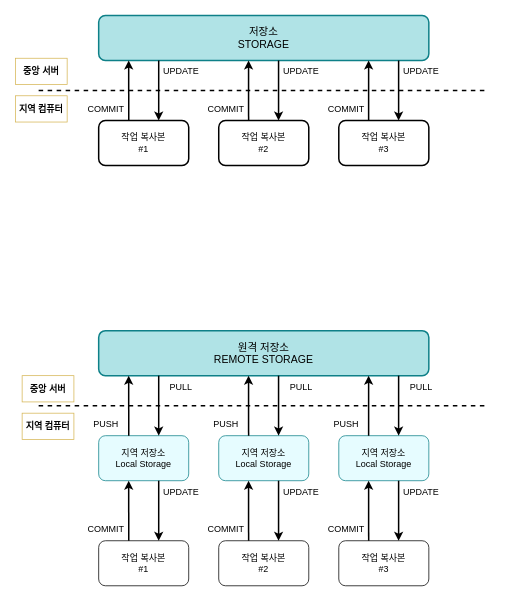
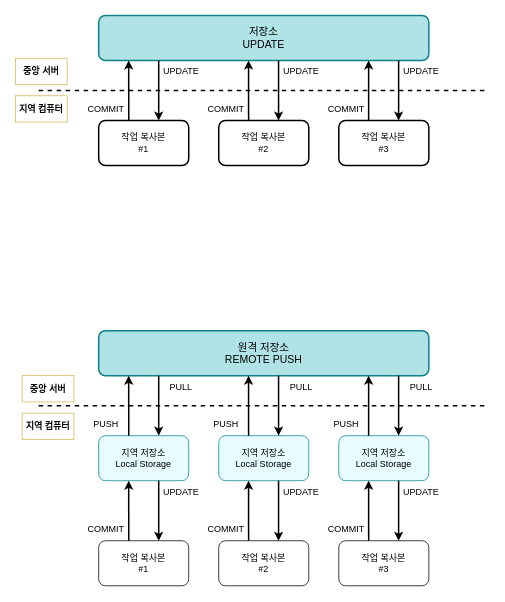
- <mxCell id="2" value="저장소&lt;div style=&quot;font-size: 14px;&quot;&gt;STORAGE&lt;/div&gt;" style="rounded=1;whiteSpace=wrap;html=1;fillColor=#b0e3e6;strokeColor=#0e8088;strokeWidth=2;fontSize=14;" parent="1" vertex="1"><mxGeometry x="131" y="20" width="440" height="60" as="geometry" /></mxCell>
+ <mxCell id="2" value="저장소&lt;div style=&quot;font-size: 14px;&quot;&gt;UPDATE&lt;/div&gt;" style="rounded=1;whiteSpace=wrap;html=1;fillColor=#b0e3e6;strokeColor=#0e8088;strokeWidth=2;fontSize=14;" parent="1" vertex="1"><mxGeometry x="131" y="20" width="440" height="60" as="geometry" /></mxCell>
- <mxCell id="19" value="원격 저장소&lt;div style=&quot;font-size: 14px;&quot;&gt;REMOTE STORAGE&lt;/div&gt;" style="rounded=1;whiteSpace=wrap;html=1;fillColor=#b0e3e6;strokeColor=#0e8088;strokeWidth=2;fontSize=14;" parent="1" vertex="1"><mxGeometry x="131" y="440" width="440" height="60" as="geometry" /></mxCell>
+ <mxCell id="19" value="원격 저장소&lt;div style=&quot;font-size: 14px;&quot;&gt;REMOTE PUSH&lt;/div&gt;" style="rounded=1;whiteSpace=wrap;html=1;fillColor=#b0e3e6;strokeColor=#0e8088;strokeWidth=2;fontSize=14;" parent="1" vertex="1"><mxGeometry x="131" y="440" width="440" height="60" as="geometry" /></mxCell>
